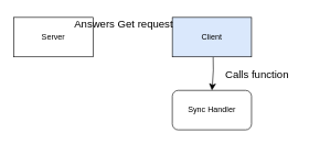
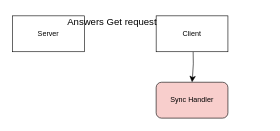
- <mxCell id="4" value="Client" style="rounded=0;whiteSpace=wrap;html=1;fillColor=#dae8fc;" vertex="1" parent="1"><mxGeometry x="260" y="26" width="120" height="60" as="geometry" /></mxCell>
+ <mxCell id="4" value="Client" style="rounded=0;whiteSpace=wrap;html=1;" vertex="1" parent="1"><mxGeometry x="260" y="26" width="120" height="60" as="geometry" /></mxCell>
- <mxCell id="7" value="Calls function" style="text;html=1;align=center;verticalAlign=middle;resizable=0;points=[];autosize=1;strokeColor=none;fillColor=none;;fontSize=16;" vertex="1" parent="1"><mxGeometry x="331" y="97" width="114" height="31" as="geometry" /></mxCell>
- <mxCell id="6" value="Sync Handler" style="rounded=1;whiteSpace=wrap;html=1;" vertex="1" parent="1"><mxGeometry x="260" y="137" width="120" height="60" as="geometry" /></mxCell>
+ <mxCell id="6" value="Sync Handler" style="rounded=1;whiteSpace=wrap;html=1;fillColor=#f8cecc;" vertex="1" parent="1"><mxGeometry x="260" y="137" width="120" height="60" as="geometry" /></mxCell>
